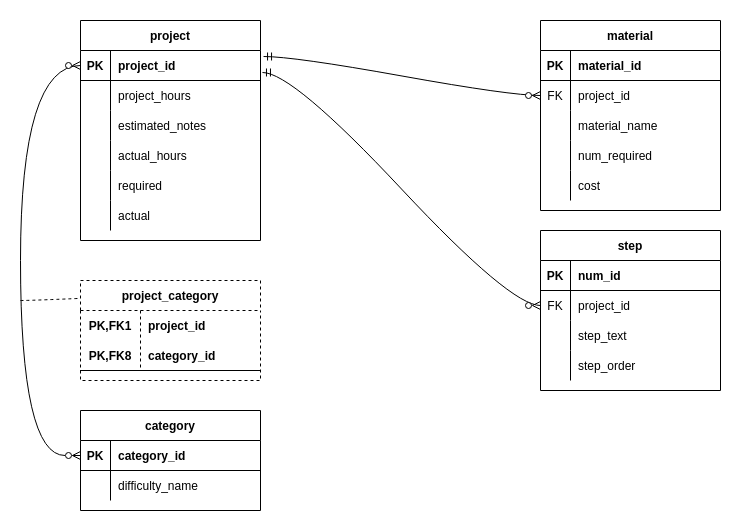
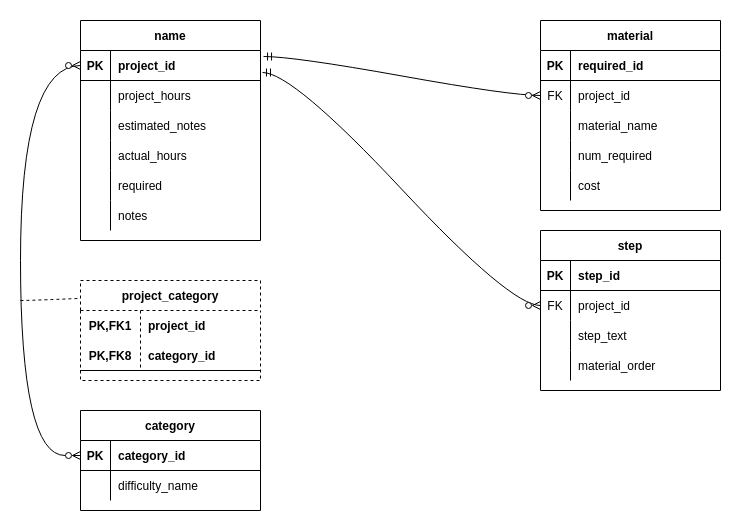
- <mxCell id="2" value="project" style="shape=table;startSize=30;container=1;collapsible=1;childLayout=tableLayout;fixedRows=1;rowLines=0;fontStyle=1;align=center;resizeLast=1;" vertex="1" parent="1"><mxGeometry x="80" y="20" width="180" height="220" as="geometry" /></mxCell>
+ <mxCell id="2" value="name" style="shape=table;startSize=30;container=1;collapsible=1;childLayout=tableLayout;fixedRows=1;rowLines=0;fontStyle=1;align=center;resizeLast=1;" vertex="1" parent="1"><mxGeometry x="80" y="20" width="180" height="220" as="geometry" /></mxCell>
- <mxCell id="24" value="material_id" style="shape=partialRectangle;connectable=0;fillColor=none;top=0;left=0;bottom=0;right=0;align=left;spacingLeft=6;fontStyle=1;overflow=hidden;" vertex="1" parent="22"><mxGeometry x="30" width="150" height="30" as="geometry"><mxRectangle width="150" height="30" as="alternateBounds" /></mxGeometry></mxCell>
+ <mxCell id="24" value="required_id" style="shape=partialRectangle;connectable=0;fillColor=none;top=0;left=0;bottom=0;right=0;align=left;spacingLeft=6;fontStyle=1;overflow=hidden;" vertex="1" parent="22"><mxGeometry x="30" width="150" height="30" as="geometry"><mxRectangle width="150" height="30" as="alternateBounds" /></mxGeometry></mxCell>
- <mxCell id="20" value="actual" style="shape=partialRectangle;connectable=0;fillColor=none;top=0;left=0;bottom=0;right=0;align=left;spacingLeft=6;overflow=hidden;" vertex="1" parent="18"><mxGeometry x="30" width="150" height="30" as="geometry"><mxRectangle width="150" height="30" as="alternateBounds" /></mxGeometry></mxCell>
+ <mxCell id="20" value="notes" style="shape=partialRectangle;connectable=0;fillColor=none;top=0;left=0;bottom=0;right=0;align=left;spacingLeft=6;overflow=hidden;" vertex="1" parent="18"><mxGeometry x="30" width="150" height="30" as="geometry"><mxRectangle width="150" height="30" as="alternateBounds" /></mxGeometry></mxCell>
- <mxCell id="40" value="num_id" style="shape=partialRectangle;connectable=0;fillColor=none;top=0;left=0;bottom=0;right=0;align=left;spacingLeft=6;fontStyle=1;overflow=hidden;" vertex="1" parent="38"><mxGeometry x="30" width="150" height="30" as="geometry"><mxRectangle width="150" height="30" as="alternateBounds" /></mxGeometry></mxCell>
+ <mxCell id="40" value="step_id" style="shape=partialRectangle;connectable=0;fillColor=none;top=0;left=0;bottom=0;right=0;align=left;spacingLeft=6;fontStyle=1;overflow=hidden;" vertex="1" parent="38"><mxGeometry x="30" width="150" height="30" as="geometry"><mxRectangle width="150" height="30" as="alternateBounds" /></mxGeometry></mxCell>
- <mxCell id="49" value="step_order" style="shape=partialRectangle;connectable=0;fillColor=none;top=0;left=0;bottom=0;right=0;align=left;spacingLeft=6;overflow=hidden;" vertex="1" parent="47"><mxGeometry x="30" width="150" height="30" as="geometry"><mxRectangle width="150" height="30" as="alternateBounds" /></mxGeometry></mxCell>
+ <mxCell id="49" value="material_order" style="shape=partialRectangle;connectable=0;fillColor=none;top=0;left=0;bottom=0;right=0;align=left;spacingLeft=6;overflow=hidden;" vertex="1" parent="47"><mxGeometry x="30" width="150" height="30" as="geometry"><mxRectangle width="150" height="30" as="alternateBounds" /></mxGeometry></mxCell>
